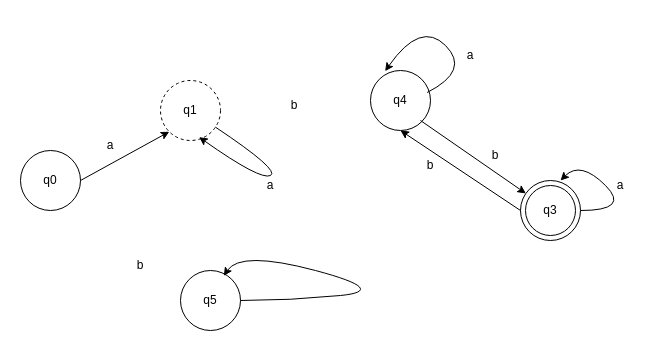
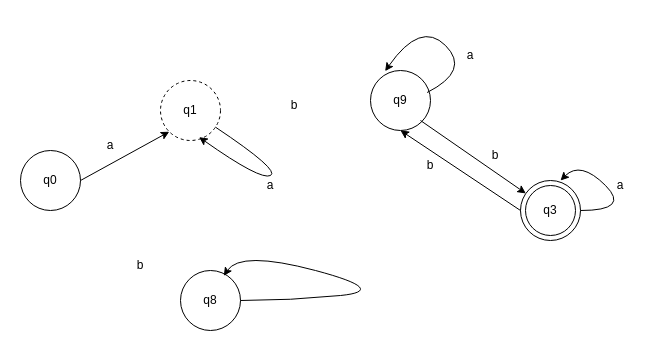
- <mxCell id="4" value="q4" style="ellipse;whiteSpace=wrap;html=1;aspect=fixed;labelBackgroundColor=none;" vertex="1" parent="1"><mxGeometry x="370" y="70" width="60" height="60" as="geometry" /></mxCell>
+ <mxCell id="4" value="q9" style="ellipse;whiteSpace=wrap;html=1;aspect=fixed;labelBackgroundColor=none;" vertex="1" parent="1"><mxGeometry x="370" y="70" width="60" height="60" as="geometry" /></mxCell>
- <mxCell id="6" value="q5" style="ellipse;whiteSpace=wrap;html=1;aspect=fixed;labelBackgroundColor=none;" vertex="1" parent="1"><mxGeometry x="180" y="270" width="60" height="60" as="geometry" /></mxCell>
+ <mxCell id="6" value="q8" style="ellipse;whiteSpace=wrap;html=1;aspect=fixed;labelBackgroundColor=none;" vertex="1" parent="1"><mxGeometry x="180" y="270" width="60" height="60" as="geometry" /></mxCell>
